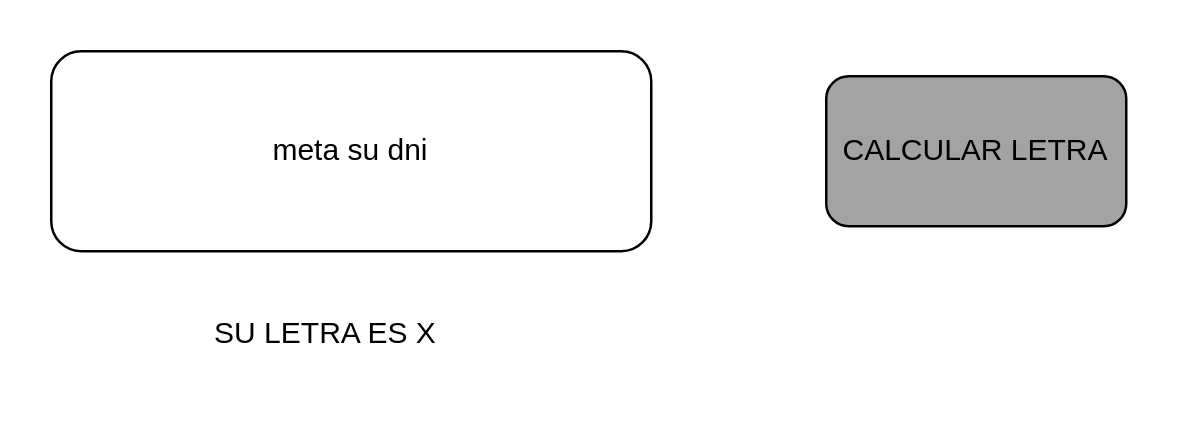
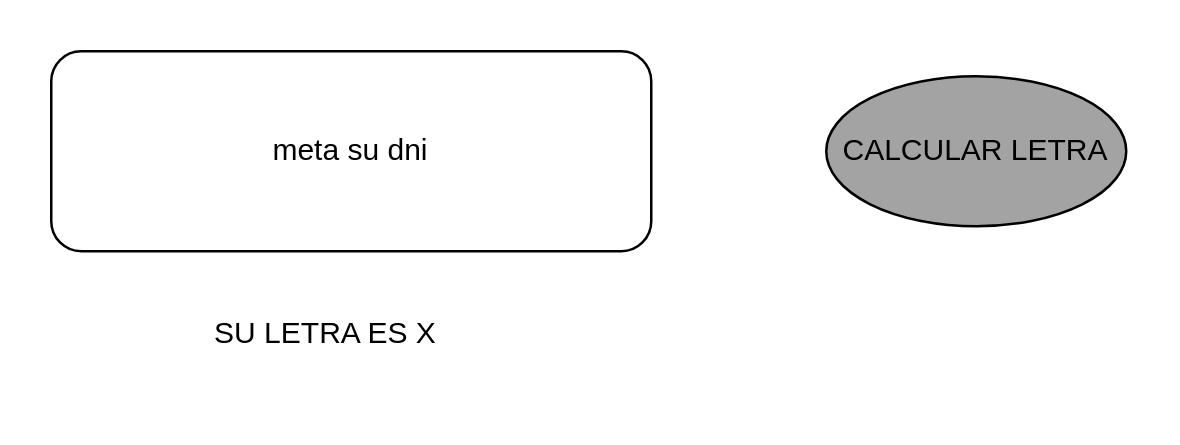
- <mxCell id="3" value="CALCULAR LETRA" style="rounded=1;whiteSpace=wrap;html=1;fillColor=#A3A3A3;" vertex="1" parent="1"><mxGeometry x="330" y="30" width="120" height="60" as="geometry" /></mxCell>
+ <mxCell id="3" value="CALCULAR LETRA" style="ellipse;whiteSpace=wrap;html=1;fillColor=#A3A3A3;" vertex="1" parent="1"><mxGeometry x="330" y="30" width="120" height="60" as="geometry" /></mxCell>
